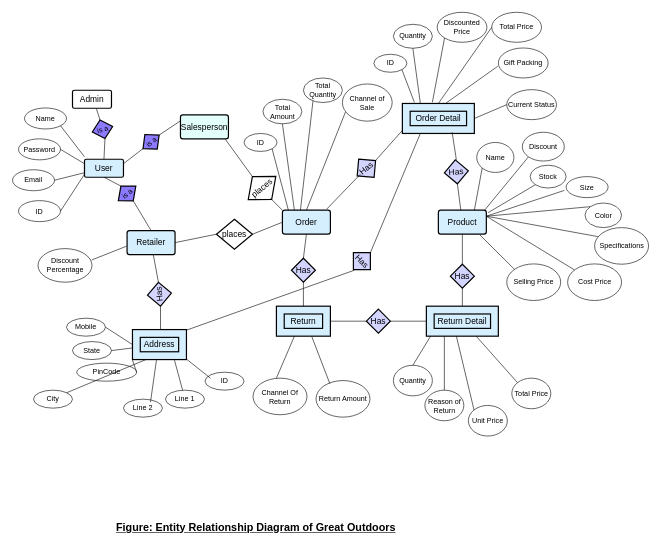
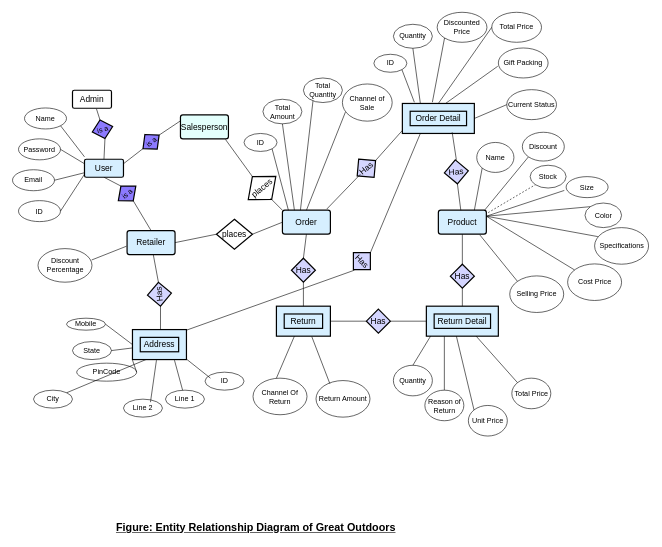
- <mxCell id="96" value="" style="endArrow=none;html=1;entryX=0;entryY=1;entryDx=0;entryDy=0;exitX=1.038;exitY=0.1;exitDx=0;exitDy=0;exitPerimeter=0;" edge="1" parent="1" source="9" target="87"><mxGeometry width="50" height="50" relative="1" as="geometry"><mxPoint x="820" y="360" as="sourcePoint" /><mxPoint x="833.08" y="302.678" as="targetPoint" /></mxGeometry></mxCell>
+ <mxCell id="96" value="" style="endArrow=none;html=1;entryX=0;entryY=1;entryDx=0;entryDy=0;exitX=1.038;exitY=0.1;exitDx=0;exitDy=0;exitPerimeter=0;dashed=1;" edge="1" parent="1" source="9" target="87"><mxGeometry width="50" height="50" relative="1" as="geometry"><mxPoint x="820" y="360" as="sourcePoint" /><mxPoint x="833.08" y="302.678" as="targetPoint" /></mxGeometry></mxCell>
- <mxCell id="92" value="Selling Price" style="ellipse;whiteSpace=wrap;html=1;" vertex="1" parent="1"><mxGeometry x="844" y="439.5" width="90" height="61" as="geometry" /></mxCell>
+ <mxCell id="92" value="Selling Price" style="ellipse;whiteSpace=wrap;html=1;" vertex="1" parent="1"><mxGeometry x="849" y="459.5" width="90" height="61" as="geometry" /></mxCell>
- <mxCell id="55" value="Mobile" style="ellipse;whiteSpace=wrap;html=1;" vertex="1" parent="1"><mxGeometry x="110" y="530" width="65" height="30" as="geometry" /></mxCell>
+ <mxCell id="55" value="Mobile" style="ellipse;whiteSpace=wrap;html=1;" vertex="1" parent="1"><mxGeometry x="110" y="530" width="65" height="20" as="geometry" /></mxCell>
